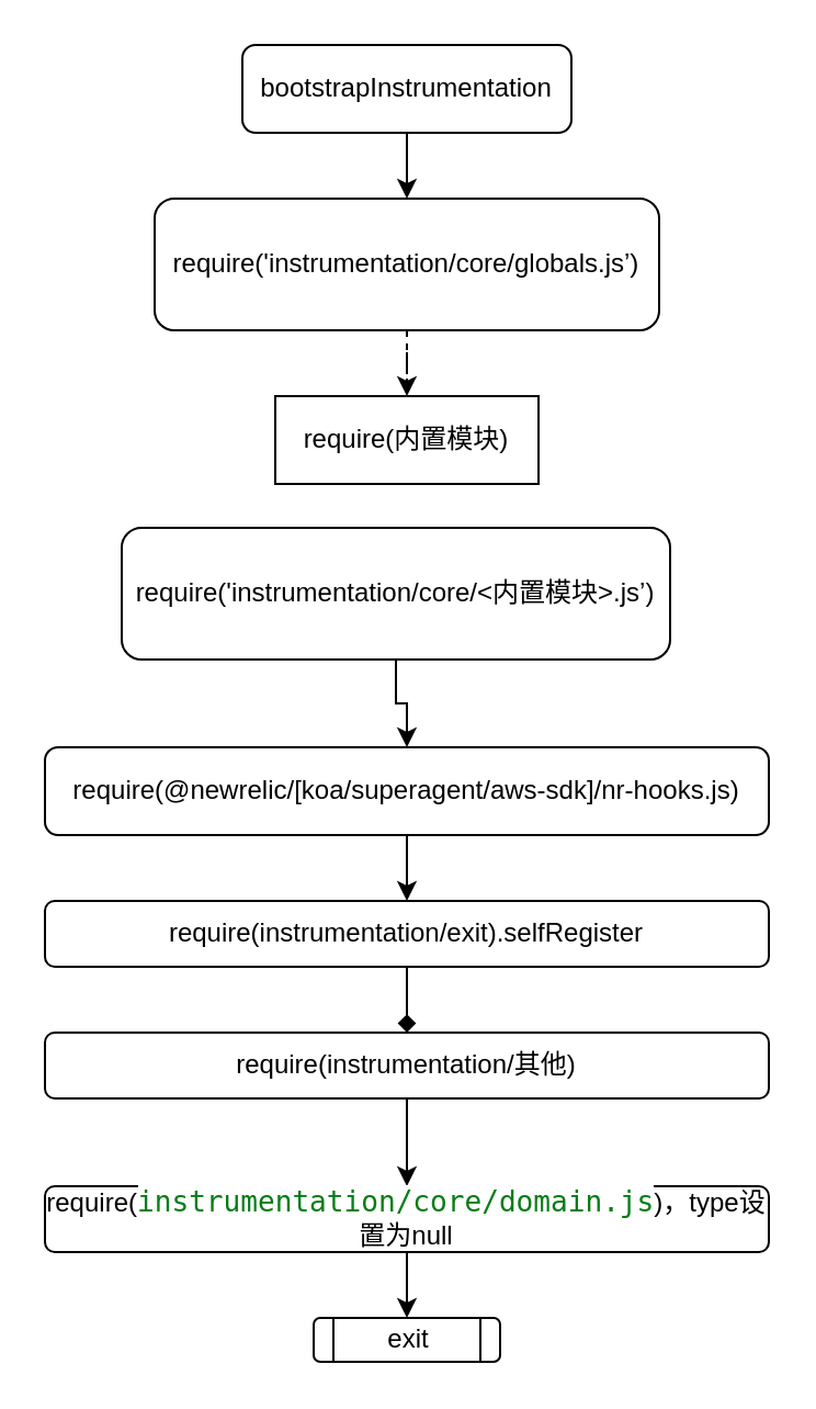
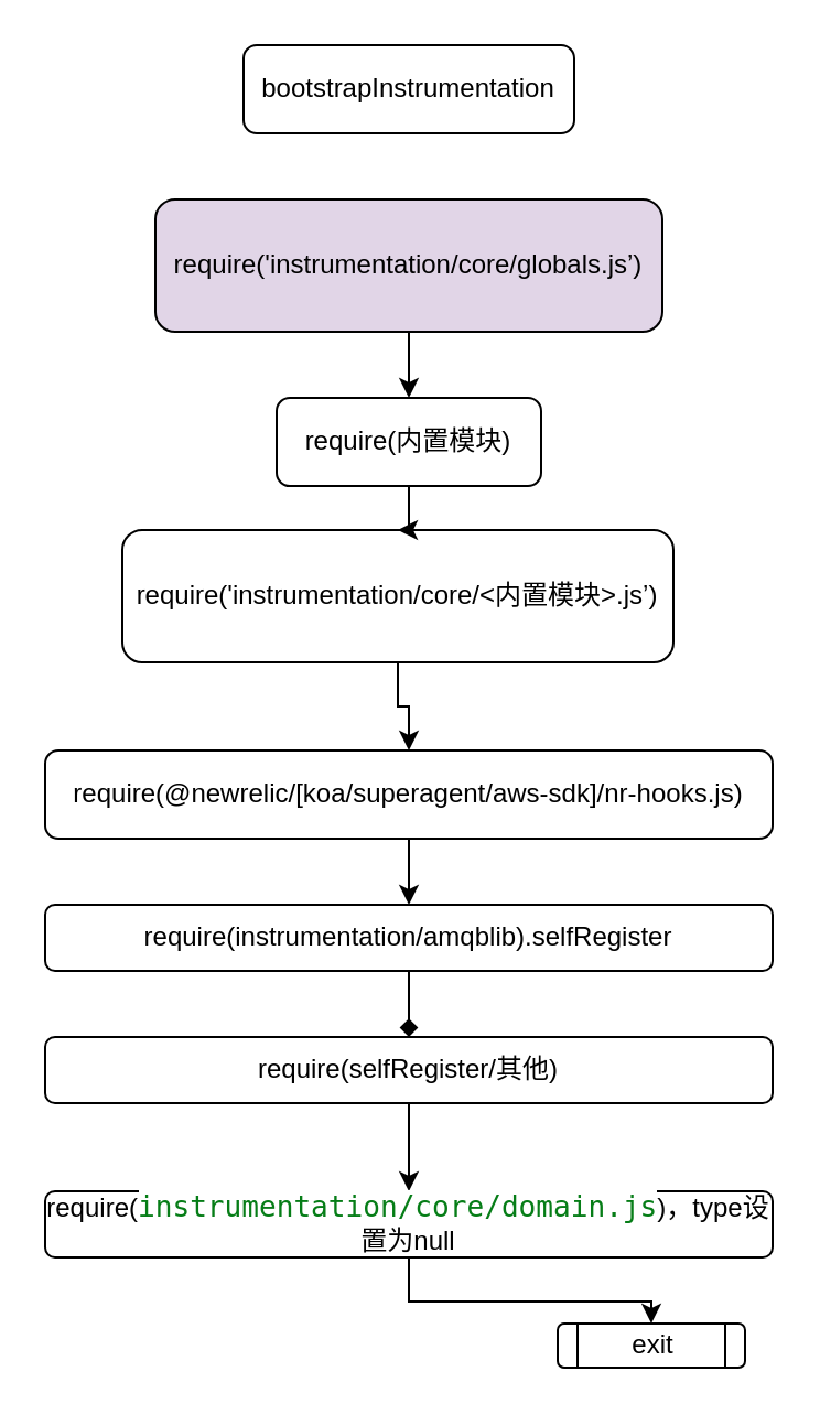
- <mxCell id="2" value="" style="edgeStyle=orthogonalEdgeStyle;rounded=0;orthogonalLoop=1;jettySize=auto;html=1;" edge="1" parent="1" source="3" target="7"><mxGeometry relative="1" as="geometry" /></mxCell>
- <mxCell id="7" value="&lt;span&gt;require('instrumentation/core/globals.js’)&lt;/span&gt;" style="rounded=1;whiteSpace=wrap;html=1;" vertex="1" parent="1"><mxGeometry x="70" y="90" width="230" height="60" as="geometry" /></mxCell>
+ <mxCell id="7" value="&lt;span&gt;require('instrumentation/core/globals.js’)&lt;/span&gt;" style="rounded=1;whiteSpace=wrap;html=1;fillColor=#e1d5e7;" vertex="1" parent="1"><mxGeometry x="70" y="90" width="230" height="60" as="geometry" /></mxCell>
- <mxCell id="6" value="" style="edgeStyle=orthogonalEdgeStyle;rounded=0;orthogonalLoop=1;jettySize=auto;html=1;dashed=1;" edge="1" parent="1" source="7" target="9"><mxGeometry relative="1" as="geometry" /></mxCell>
+ <mxCell id="6" value="" style="edgeStyle=orthogonalEdgeStyle;rounded=0;orthogonalLoop=1;jettySize=auto;html=1;" edge="1" parent="1" source="7" target="9"><mxGeometry relative="1" as="geometry" /></mxCell>
- <mxCell id="9" value="require(内置模块)" style="whiteSpace=wrap;html=1;fontSize=12;glass=0;strokeWidth=1;shadow=0;rounded=0;" vertex="1" parent="1"><mxGeometry x="125" y="180" width="120" height="40" as="geometry" /></mxCell>
+ <mxCell id="9" value="require(内置模块)" style="rounded=1;whiteSpace=wrap;html=1;fontSize=12;glass=0;strokeWidth=1;shadow=0;" vertex="1" parent="1"><mxGeometry x="125" y="180" width="120" height="40" as="geometry" /></mxCell>
+ <mxCell id="8" value="" style="edgeStyle=orthogonalEdgeStyle;rounded=0;orthogonalLoop=1;jettySize=auto;html=1;" edge="1" parent="1" source="9" target="5"><mxGeometry relative="1" as="geometry" /></mxCell>
- <mxCell id="13" value="require(instrumentation/exit).selfRegister&lt;br&gt;" style="whiteSpace=wrap;html=1;rounded=1;" vertex="1" parent="1"><mxGeometry x="20" y="410" width="330" height="30" as="geometry" /></mxCell>
+ <mxCell id="13" value="require(instrumentation/amqblib).selfRegister&lt;br&gt;" style="whiteSpace=wrap;html=1;rounded=1;" vertex="1" parent="1"><mxGeometry x="20" y="410" width="330" height="30" as="geometry" /></mxCell>
- <mxCell id="15" value="require(instrumentation/其他)" style="whiteSpace=wrap;html=1;rounded=1;" vertex="1" parent="1"><mxGeometry x="20" y="470" width="330" height="30" as="geometry" /></mxCell>
+ <mxCell id="15" value="require(selfRegister/其他)" style="whiteSpace=wrap;html=1;rounded=1;" vertex="1" parent="1"><mxGeometry x="20" y="470" width="330" height="30" as="geometry" /></mxCell>
- <mxCell id="18" value="exit" style="shape=process;whiteSpace=wrap;html=1;backgroundOutline=1;rounded=1;" vertex="1" parent="1"><mxGeometry x="142.5" y="600" width="85" height="20" as="geometry" /></mxCell>
+ <mxCell id="18" value="exit" style="shape=process;whiteSpace=wrap;html=1;backgroundOutline=1;rounded=1;" vertex="1" parent="1"><mxGeometry x="252.5" y="600" width="85" height="20" as="geometry" /></mxCell>
